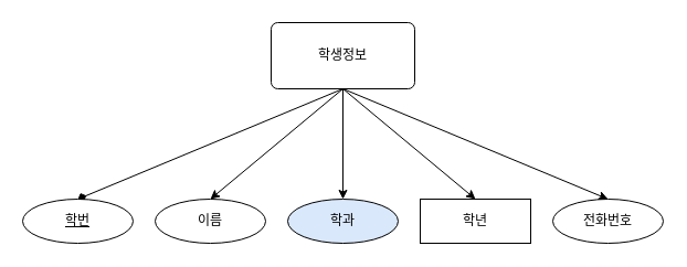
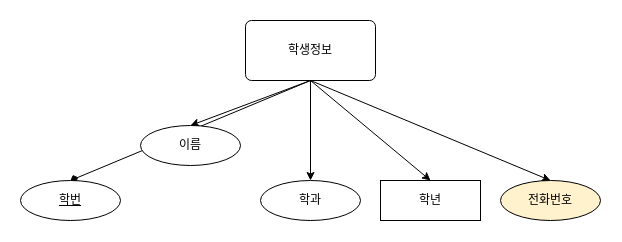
- <mxCell id="9" value="이름" style="ellipse;whiteSpace=wrap;html=1;align=center;" vertex="1" parent="1"><mxGeometry x="140" y="180" width="100" height="40" as="geometry" /></mxCell>
+ <mxCell id="9" value="이름" style="ellipse;whiteSpace=wrap;html=1;align=center;" vertex="1" parent="1"><mxGeometry x="140" y="125" width="100" height="40" as="geometry" /></mxCell>
- <mxCell id="10" value="학과" style="ellipse;whiteSpace=wrap;html=1;align=center;fillColor=#dae8fc;" vertex="1" parent="1"><mxGeometry x="260" y="180" width="100" height="40" as="geometry" /></mxCell>
+ <mxCell id="10" value="학과" style="ellipse;whiteSpace=wrap;html=1;align=center;" vertex="1" parent="1"><mxGeometry x="260" y="180" width="100" height="40" as="geometry" /></mxCell>
- <mxCell id="12" value="전화번호" style="ellipse;whiteSpace=wrap;html=1;align=center;" vertex="1" parent="1"><mxGeometry x="500" y="180" width="100" height="40" as="geometry" /></mxCell>
+ <mxCell id="12" value="전화번호" style="ellipse;whiteSpace=wrap;html=1;align=center;fillColor=#fff2cc;" vertex="1" parent="1"><mxGeometry x="500" y="180" width="100" height="40" as="geometry" /></mxCell>
